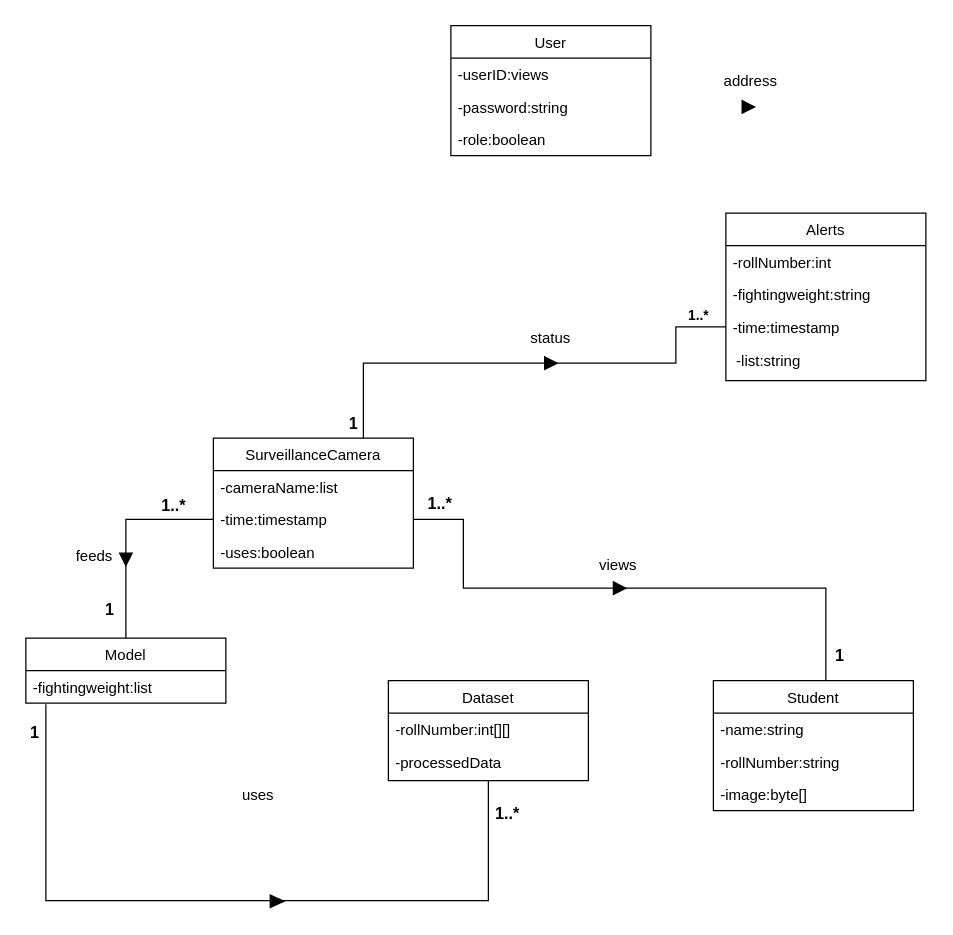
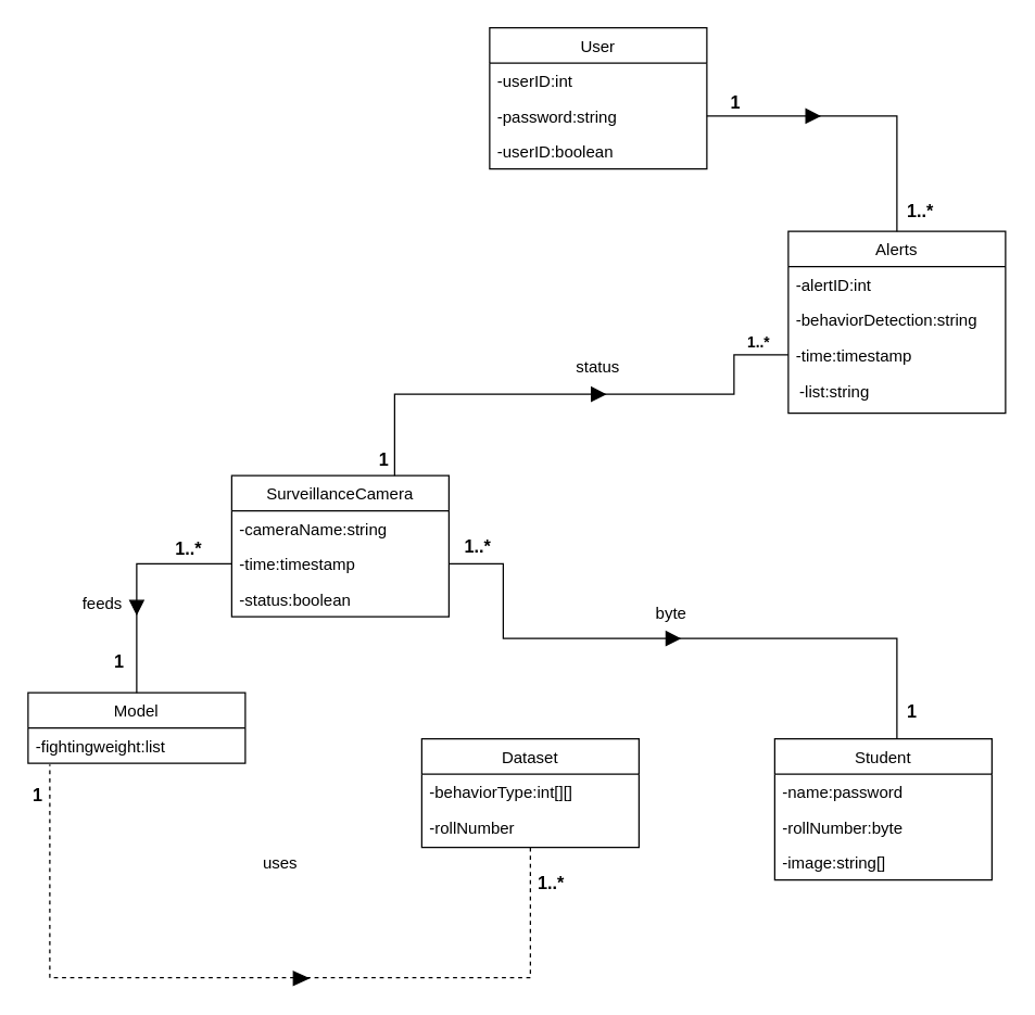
- <mxCell id="3" value="-userID:views" style="text;align=left;verticalAlign=top;spacingLeft=4;spacingRight=4;overflow=hidden;rotatable=0;points=[[0,0.5],[1,0.5]];portConstraint=eastwest;" parent="2" vertex="1"><mxGeometry y="26" width="160" height="26" as="geometry" /></mxCell>
+ <mxCell id="3" value="-userID:int" style="text;align=left;verticalAlign=top;spacingLeft=4;spacingRight=4;overflow=hidden;rotatable=0;points=[[0,0.5],[1,0.5]];portConstraint=eastwest;" parent="2" vertex="1"><mxGeometry y="26" width="160" height="26" as="geometry" /></mxCell>
- <mxCell id="40" value="address" style="text;html=1;align=center;verticalAlign=middle;whiteSpace=wrap;rounded=0;" parent="1" vertex="1"><mxGeometry x="570" y="50" width="60" height="30" as="geometry" /></mxCell>
+ <mxCell id="27" style="edgeStyle=orthogonalEdgeStyle;rounded=0;orthogonalLoop=1;jettySize=auto;html=1;exitX=1;exitY=0.5;exitDx=0;exitDy=0;entryX=0.5;entryY=0;entryDx=0;entryDy=0;endArrow=none;endFill=0;" parent="1" source="4" target="6" edge="1"><mxGeometry relative="1" as="geometry" /></mxCell>
+ <mxCell id="28" value="&lt;b&gt;&lt;font style=&quot;font-size: 13px;&quot;&gt;1&lt;/font&gt;&lt;/b&gt;" style="edgeLabel;html=1;align=center;verticalAlign=middle;resizable=0;points=[];" parent="27" vertex="1" connectable="0"><mxGeometry x="-0.826" y="-4" relative="1" as="geometry"><mxPoint y="-15" as="offset" /></mxGeometry></mxCell>
+ <mxCell id="29" value="&lt;b&gt;&lt;font style=&quot;font-size: 13px;&quot;&gt;1..*&lt;/font&gt;&lt;/b&gt;" style="edgeLabel;html=1;align=center;verticalAlign=middle;resizable=0;points=[];" parent="27" vertex="1" connectable="0"><mxGeometry x="0.854" y="2" relative="1" as="geometry"><mxPoint x="14" as="offset" /></mxGeometry></mxCell>
- <mxCell id="5" value="-role:boolean" style="text;align=left;verticalAlign=top;spacingLeft=4;spacingRight=4;overflow=hidden;rotatable=0;points=[[0,0.5],[1,0.5]];portConstraint=eastwest;rounded=0;shadow=0;html=0;" parent="2" vertex="1"><mxGeometry y="78" width="160" height="26" as="geometry" /></mxCell>
+ <mxCell id="5" value="-userID:boolean" style="text;align=left;verticalAlign=top;spacingLeft=4;spacingRight=4;overflow=hidden;rotatable=0;points=[[0,0.5],[1,0.5]];portConstraint=eastwest;rounded=0;shadow=0;html=0;" parent="2" vertex="1"><mxGeometry y="78" width="160" height="26" as="geometry" /></mxCell>
- <mxCell id="7" value="-rollNumber:int" style="text;align=left;verticalAlign=top;spacingLeft=4;spacingRight=4;overflow=hidden;rotatable=0;points=[[0,0.5],[1,0.5]];portConstraint=eastwest;" parent="6" vertex="1"><mxGeometry y="26" width="160" height="26" as="geometry" /></mxCell>
+ <mxCell id="7" value="-alertID:int" style="text;align=left;verticalAlign=top;spacingLeft=4;spacingRight=4;overflow=hidden;rotatable=0;points=[[0,0.5],[1,0.5]];portConstraint=eastwest;" parent="6" vertex="1"><mxGeometry y="26" width="160" height="26" as="geometry" /></mxCell>
- <mxCell id="8" value="-fightingweight:string" style="text;align=left;verticalAlign=top;spacingLeft=4;spacingRight=4;overflow=hidden;rotatable=0;points=[[0,0.5],[1,0.5]];portConstraint=eastwest;rounded=0;shadow=0;html=0;" parent="6" vertex="1"><mxGeometry y="52" width="160" height="26" as="geometry" /></mxCell>
+ <mxCell id="8" value="-behaviorDetection:string" style="text;align=left;verticalAlign=top;spacingLeft=4;spacingRight=4;overflow=hidden;rotatable=0;points=[[0,0.5],[1,0.5]];portConstraint=eastwest;rounded=0;shadow=0;html=0;" parent="6" vertex="1"><mxGeometry y="52" width="160" height="26" as="geometry" /></mxCell>
- <mxCell id="12" value="-cameraName:list" style="text;align=left;verticalAlign=top;spacingLeft=4;spacingRight=4;overflow=hidden;rotatable=0;points=[[0,0.5],[1,0.5]];portConstraint=eastwest;" parent="11" vertex="1"><mxGeometry y="26" width="160" height="26" as="geometry" /></mxCell>
+ <mxCell id="12" value="-cameraName:string" style="text;align=left;verticalAlign=top;spacingLeft=4;spacingRight=4;overflow=hidden;rotatable=0;points=[[0,0.5],[1,0.5]];portConstraint=eastwest;" parent="11" vertex="1"><mxGeometry y="26" width="160" height="26" as="geometry" /></mxCell>
- <mxCell id="14" value="-uses:boolean" style="text;align=left;verticalAlign=top;spacingLeft=4;spacingRight=4;overflow=hidden;rotatable=0;points=[[0,0.5],[1,0.5]];portConstraint=eastwest;rounded=0;shadow=0;html=0;" parent="11" vertex="1"><mxGeometry y="78" width="160" height="26" as="geometry" /></mxCell>
+ <mxCell id="14" value="-status:boolean" style="text;align=left;verticalAlign=top;spacingLeft=4;spacingRight=4;overflow=hidden;rotatable=0;points=[[0,0.5],[1,0.5]];portConstraint=eastwest;rounded=0;shadow=0;html=0;" parent="11" vertex="1"><mxGeometry y="78" width="160" height="26" as="geometry" /></mxCell>
- <mxCell id="45" value="views" style="text;html=1;align=center;verticalAlign=middle;whiteSpace=wrap;rounded=0;" parent="1" vertex="1"><mxGeometry x="464" y="437" width="60" height="30" as="geometry" /></mxCell>
+ <mxCell id="45" value="byte" style="text;html=1;align=center;verticalAlign=middle;whiteSpace=wrap;rounded=0;" parent="1" vertex="1"><mxGeometry x="464" y="437" width="60" height="30" as="geometry" /></mxCell>
- <mxCell id="23" value="-rollNumber:int[][]" style="text;align=left;verticalAlign=top;spacingLeft=4;spacingRight=4;overflow=hidden;rotatable=0;points=[[0,0.5],[1,0.5]];portConstraint=eastwest;" parent="22" vertex="1"><mxGeometry y="26" width="160" height="26" as="geometry" /></mxCell>
+ <mxCell id="23" value="-behaviorType:int[][]" style="text;align=left;verticalAlign=top;spacingLeft=4;spacingRight=4;overflow=hidden;rotatable=0;points=[[0,0.5],[1,0.5]];portConstraint=eastwest;" parent="22" vertex="1"><mxGeometry y="26" width="160" height="26" as="geometry" /></mxCell>
- <mxCell id="19" value="-name:string" style="text;align=left;verticalAlign=top;spacingLeft=4;spacingRight=4;overflow=hidden;rotatable=0;points=[[0,0.5],[1,0.5]];portConstraint=eastwest;" parent="18" vertex="1"><mxGeometry y="26" width="160" height="26" as="geometry" /></mxCell>
+ <mxCell id="19" value="-name:password" style="text;align=left;verticalAlign=top;spacingLeft=4;spacingRight=4;overflow=hidden;rotatable=0;points=[[0,0.5],[1,0.5]];portConstraint=eastwest;" parent="18" vertex="1"><mxGeometry y="26" width="160" height="26" as="geometry" /></mxCell>
- <mxCell id="24" value="-processedData" style="text;align=left;verticalAlign=top;spacingLeft=4;spacingRight=4;overflow=hidden;rotatable=0;points=[[0,0.5],[1,0.5]];portConstraint=eastwest;rounded=0;shadow=0;html=0;" parent="22" vertex="1"><mxGeometry y="52" width="160" height="26" as="geometry" /></mxCell>
+ <mxCell id="24" value="-rollNumber" style="text;align=left;verticalAlign=top;spacingLeft=4;spacingRight=4;overflow=hidden;rotatable=0;points=[[0,0.5],[1,0.5]];portConstraint=eastwest;rounded=0;shadow=0;html=0;" parent="22" vertex="1"><mxGeometry y="52" width="160" height="26" as="geometry" /></mxCell>
- <mxCell id="20" value="-rollNumber:string" style="text;align=left;verticalAlign=top;spacingLeft=4;spacingRight=4;overflow=hidden;rotatable=0;points=[[0,0.5],[1,0.5]];portConstraint=eastwest;rounded=0;shadow=0;html=0;" parent="18" vertex="1"><mxGeometry y="52" width="160" height="26" as="geometry" /></mxCell>
+ <mxCell id="20" value="-rollNumber:byte" style="text;align=left;verticalAlign=top;spacingLeft=4;spacingRight=4;overflow=hidden;rotatable=0;points=[[0,0.5],[1,0.5]];portConstraint=eastwest;rounded=0;shadow=0;html=0;" parent="18" vertex="1"><mxGeometry y="52" width="160" height="26" as="geometry" /></mxCell>
- <mxCell id="21" value="-image:byte[]" style="text;align=left;verticalAlign=top;spacingLeft=4;spacingRight=4;overflow=hidden;rotatable=0;points=[[0,0.5],[1,0.5]];portConstraint=eastwest;rounded=0;shadow=0;html=0;" parent="18" vertex="1"><mxGeometry y="78" width="160" height="26" as="geometry" /></mxCell>
+ <mxCell id="21" value="-image:string[]" style="text;align=left;verticalAlign=top;spacingLeft=4;spacingRight=4;overflow=hidden;rotatable=0;points=[[0,0.5],[1,0.5]];portConstraint=eastwest;rounded=0;shadow=0;html=0;" parent="18" vertex="1"><mxGeometry y="78" width="160" height="26" as="geometry" /></mxCell>
- <mxCell id="33" style="edgeStyle=orthogonalEdgeStyle;rounded=0;orthogonalLoop=1;jettySize=auto;html=1;exitX=0.5;exitY=1;exitDx=0;exitDy=0;entryX=0.1;entryY=1.038;entryDx=0;entryDy=0;entryPerimeter=0;endArrow=none;endFill=0;" parent="1" source="22" target="26" edge="1"><mxGeometry relative="1" as="geometry"><Array as="points"><mxPoint x="390" y="720" /><mxPoint x="36" y="720" /></Array></mxGeometry></mxCell>
+ <mxCell id="33" style="edgeStyle=orthogonalEdgeStyle;rounded=0;orthogonalLoop=1;jettySize=auto;html=1;exitX=0.5;exitY=1;exitDx=0;exitDy=0;entryX=0.1;entryY=1.038;entryDx=0;entryDy=0;entryPerimeter=0;endArrow=none;endFill=0;dashed=1;" parent="1" source="22" target="26" edge="1"><mxGeometry relative="1" as="geometry"><Array as="points"><mxPoint x="390" y="720" /><mxPoint x="36" y="720" /></Array></mxGeometry></mxCell>
